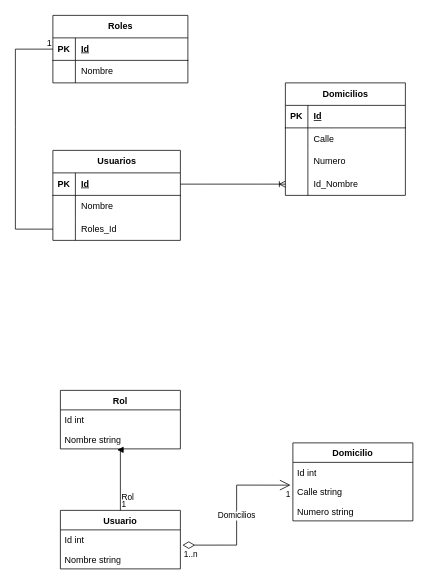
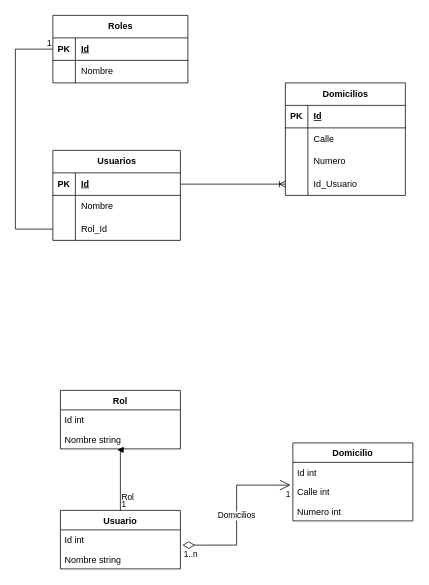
- <mxCell id="33" value="Id_Nombre" style="shape=partialRectangle;connectable=0;fillColor=none;top=0;left=0;bottom=0;right=0;align=left;spacingLeft=6;overflow=hidden;whiteSpace=wrap;html=1;" vertex="1" parent="31"><mxGeometry x="30" width="130" height="30" as="geometry"><mxRectangle width="130" height="30" as="alternateBounds" /></mxGeometry></mxCell>
+ <mxCell id="33" value="Id_Usuario" style="shape=partialRectangle;connectable=0;fillColor=none;top=0;left=0;bottom=0;right=0;align=left;spacingLeft=6;overflow=hidden;whiteSpace=wrap;html=1;" vertex="1" parent="31"><mxGeometry x="30" width="130" height="30" as="geometry"><mxRectangle width="130" height="30" as="alternateBounds" /></mxGeometry></mxCell>
- <mxCell id="11" value="Roles_Id" style="shape=partialRectangle;connectable=0;fillColor=none;top=0;left=0;bottom=0;right=0;align=left;spacingLeft=6;overflow=hidden;whiteSpace=wrap;html=1;" vertex="1" parent="9"><mxGeometry x="30" width="140" height="30" as="geometry"><mxRectangle width="140" height="30" as="alternateBounds" /></mxGeometry></mxCell>
+ <mxCell id="11" value="Rol_Id" style="shape=partialRectangle;connectable=0;fillColor=none;top=0;left=0;bottom=0;right=0;align=left;spacingLeft=6;overflow=hidden;whiteSpace=wrap;html=1;" vertex="1" parent="9"><mxGeometry x="30" width="140" height="30" as="geometry"><mxRectangle width="140" height="30" as="alternateBounds" /></mxGeometry></mxCell>
- <mxCell id="43" value="Calle string" style="text;strokeColor=none;fillColor=none;align=left;verticalAlign=top;spacingLeft=4;spacingRight=4;overflow=hidden;rotatable=0;points=[[0,0.5],[1,0.5]];portConstraint=eastwest;whiteSpace=wrap;html=1;" vertex="1" parent="41"><mxGeometry y="52" width="160" height="26" as="geometry" /></mxCell>
+ <mxCell id="43" value="Calle int" style="text;strokeColor=none;fillColor=none;align=left;verticalAlign=top;spacingLeft=4;spacingRight=4;overflow=hidden;rotatable=0;points=[[0,0.5],[1,0.5]];portConstraint=eastwest;whiteSpace=wrap;html=1;" vertex="1" parent="41"><mxGeometry y="52" width="160" height="26" as="geometry" /></mxCell>
- <mxCell id="44" value="Numero string" style="text;strokeColor=none;fillColor=none;align=left;verticalAlign=top;spacingLeft=4;spacingRight=4;overflow=hidden;rotatable=0;points=[[0,0.5],[1,0.5]];portConstraint=eastwest;whiteSpace=wrap;html=1;" vertex="1" parent="41"><mxGeometry y="78" width="160" height="26" as="geometry" /></mxCell>
+ <mxCell id="44" value="Numero int" style="text;strokeColor=none;fillColor=none;align=left;verticalAlign=top;spacingLeft=4;spacingRight=4;overflow=hidden;rotatable=0;points=[[0,0.5],[1,0.5]];portConstraint=eastwest;whiteSpace=wrap;html=1;" vertex="1" parent="41"><mxGeometry y="78" width="160" height="26" as="geometry" /></mxCell>
